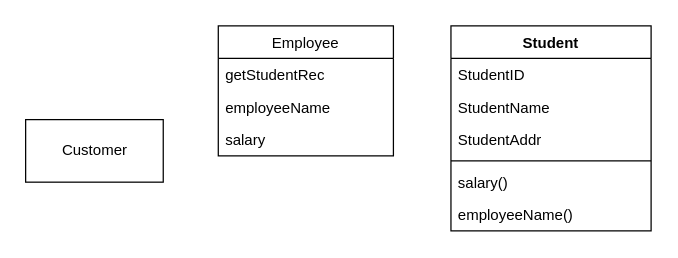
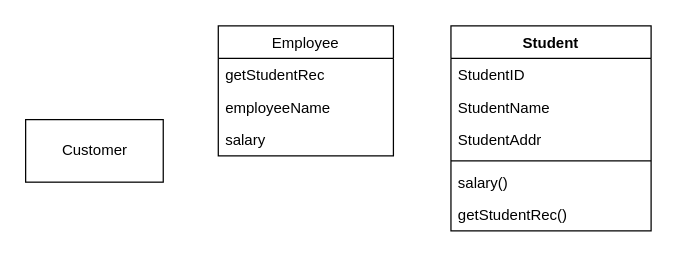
- <mxCell id="13" value="employeeName()&#10;" style="text;strokeColor=none;fillColor=none;align=left;verticalAlign=top;spacingLeft=4;spacingRight=4;overflow=hidden;rotatable=0;points=[[0,0.5],[1,0.5]];portConstraint=eastwest;" vertex="1" parent="7"><mxGeometry y="138" width="160" height="26" as="geometry" /></mxCell>
+ <mxCell id="13" value="getStudentRec()&#10;" style="text;strokeColor=none;fillColor=none;align=left;verticalAlign=top;spacingLeft=4;spacingRight=4;overflow=hidden;rotatable=0;points=[[0,0.5],[1,0.5]];portConstraint=eastwest;" vertex="1" parent="7"><mxGeometry y="138" width="160" height="26" as="geometry" /></mxCell>
